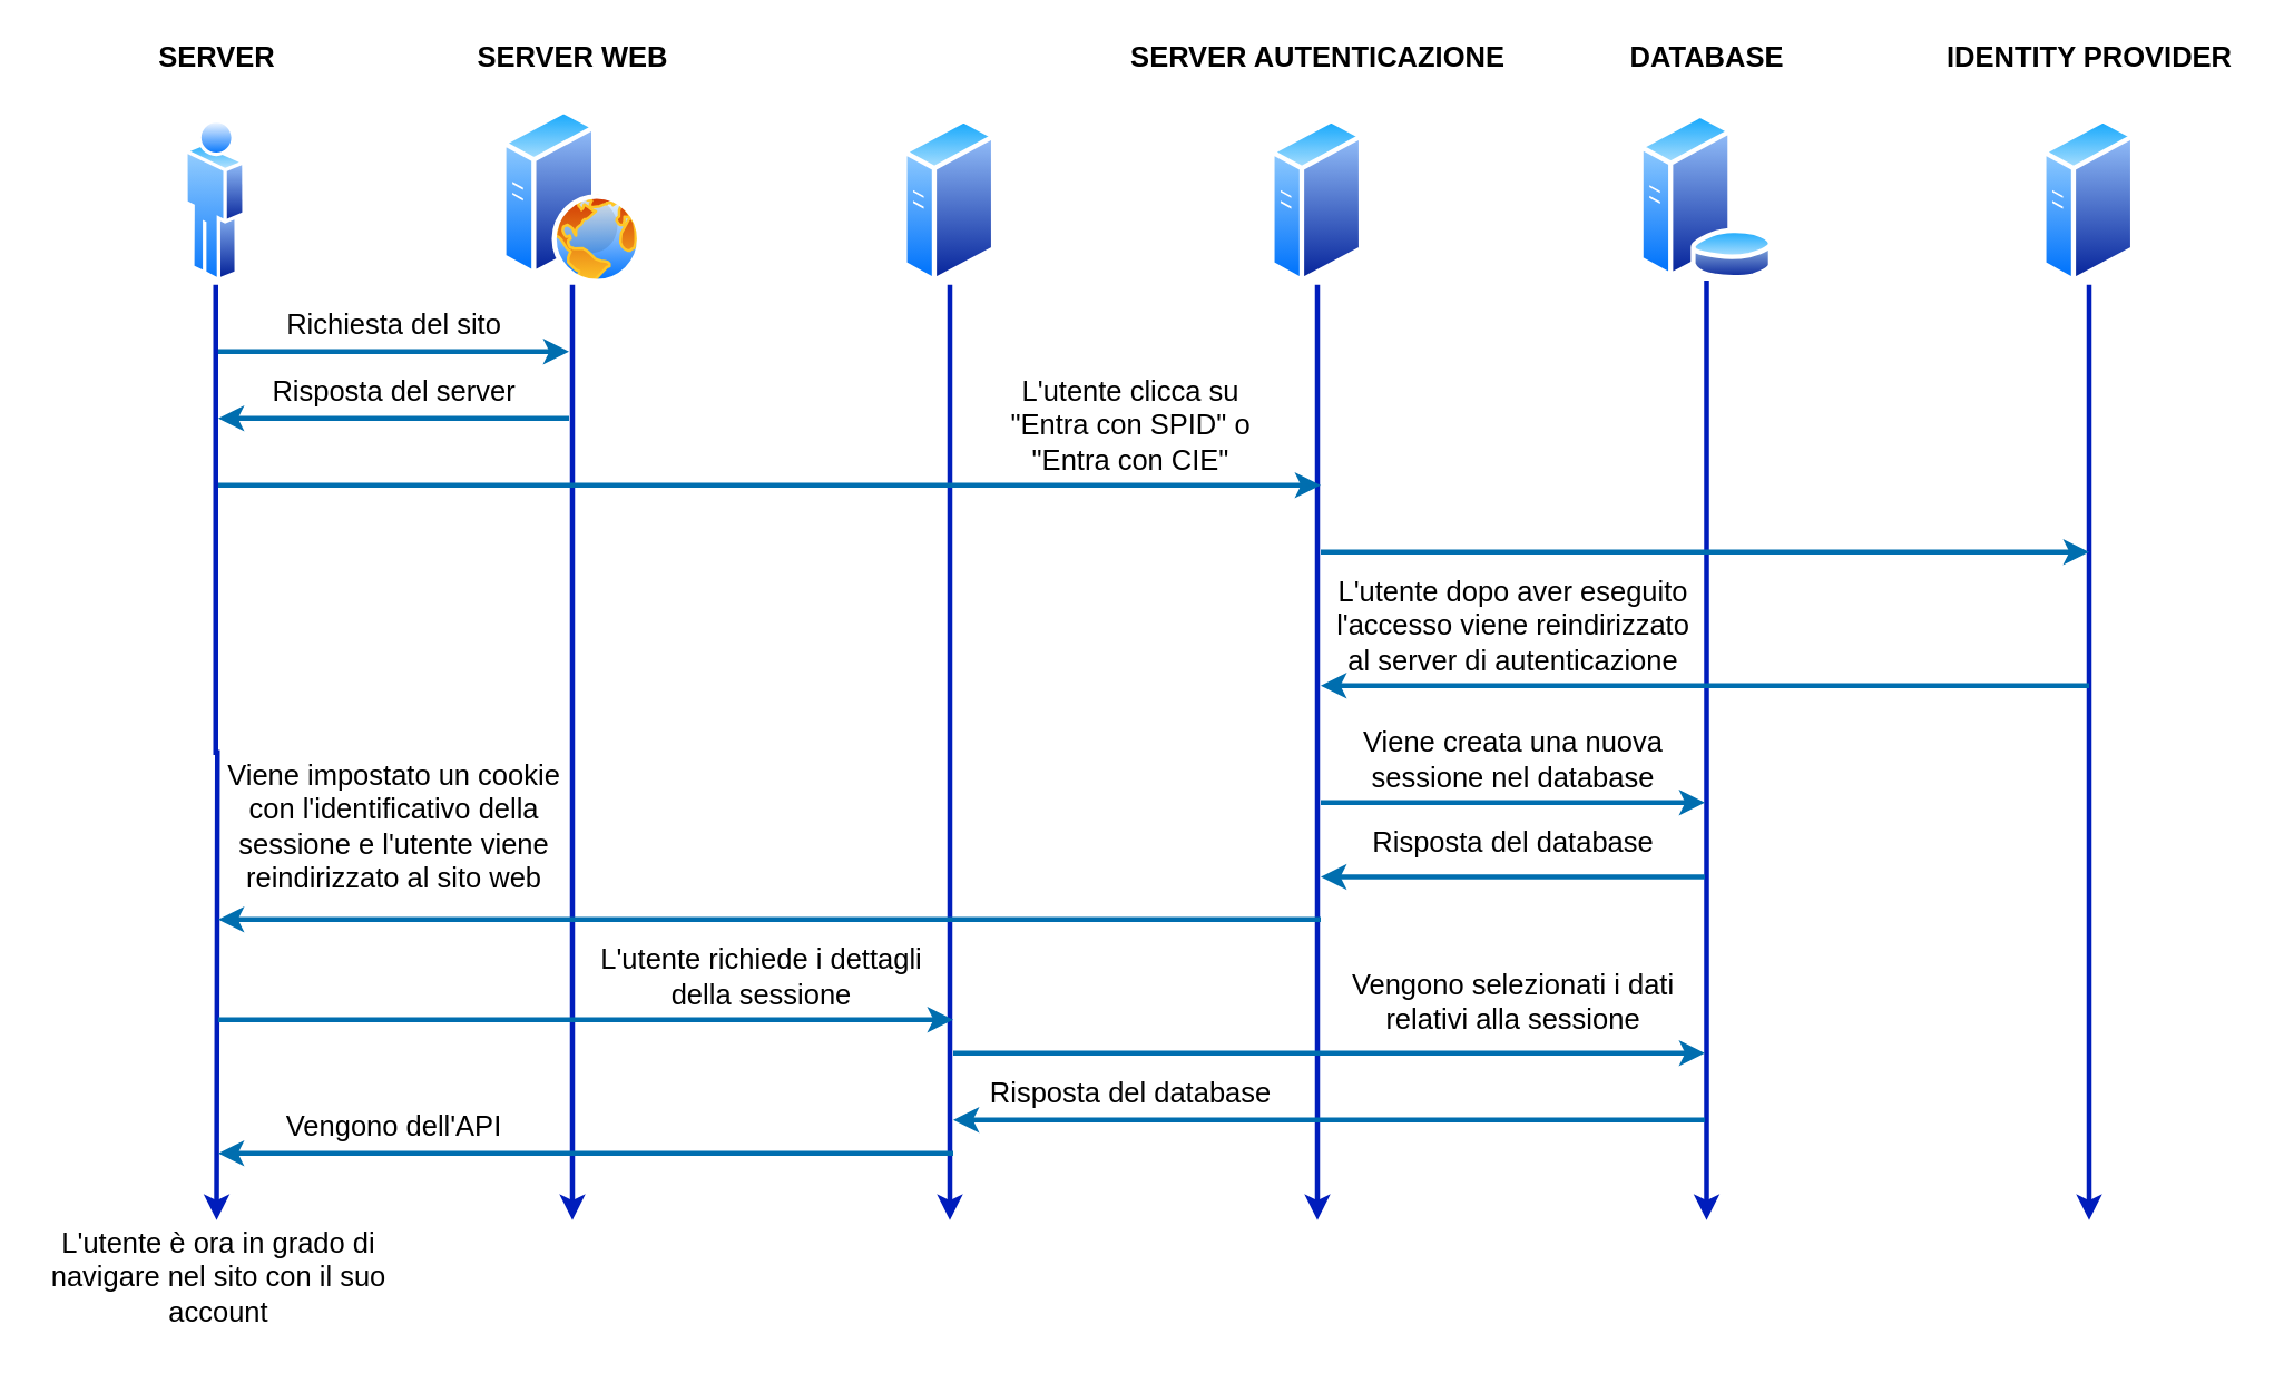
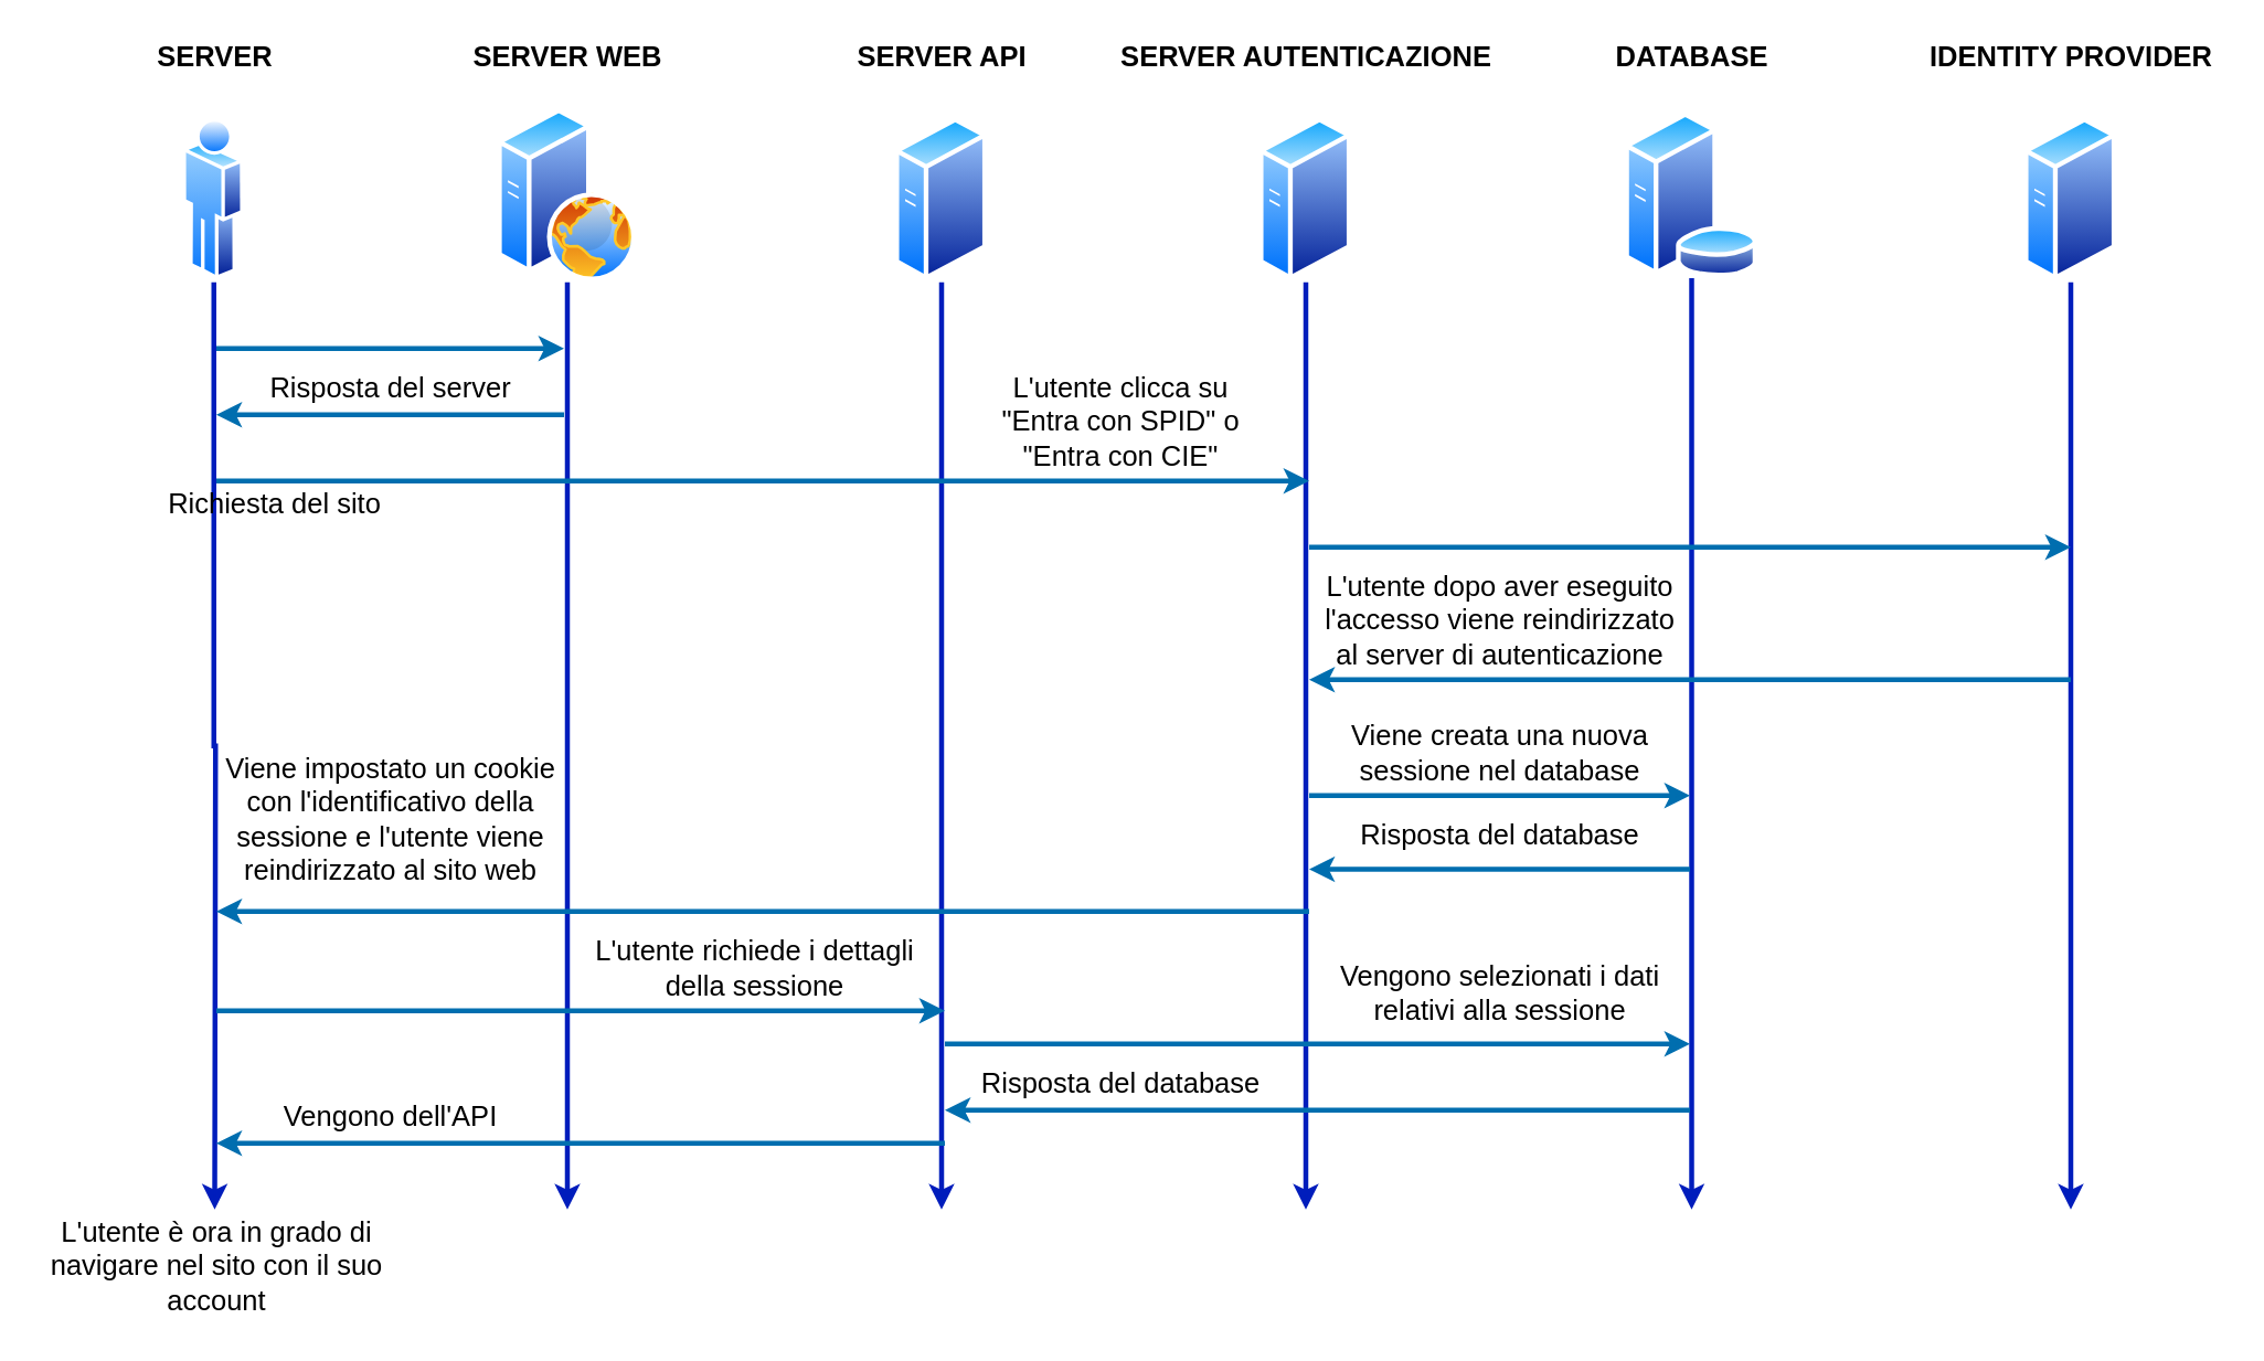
+ <mxCell id="14" value="&lt;font color=&quot;#000000&quot; style=&quot;font-size: 17px&quot;&gt;SERVER API&lt;/font&gt;" style="text;html=1;align=center;verticalAlign=middle;resizable=0;points=[];autosize=1;strokeColor=none;fontSize=17;fontStyle=1" parent="1" vertex="1"><mxGeometry x="508" y="20" width="120" height="30" as="geometry" /></mxCell>
- <mxCell id="18" value="&lt;font style=&quot;&quot;&gt;Richiesta del sito&lt;/font&gt;" style="text;html=1;align=center;verticalAlign=middle;resizable=0;points=[];autosize=1;strokeColor=none;fontSize=17;fontColor=#000000;labelBackgroundColor=none;" parent="1" vertex="1"><mxGeometry x="165" y="180" width="140" height="30" as="geometry" /></mxCell>
+ <mxCell id="18" value="&lt;font style=&quot;&quot;&gt;Richiesta del sito&lt;/font&gt;" style="text;html=1;align=center;verticalAlign=middle;resizable=0;points=[];autosize=1;strokeColor=none;fontSize=17;fontColor=#000000;labelBackgroundColor=none;" parent="1" vertex="1"><mxGeometry x="95" y="290" width="140" height="30" as="geometry" /></mxCell>
